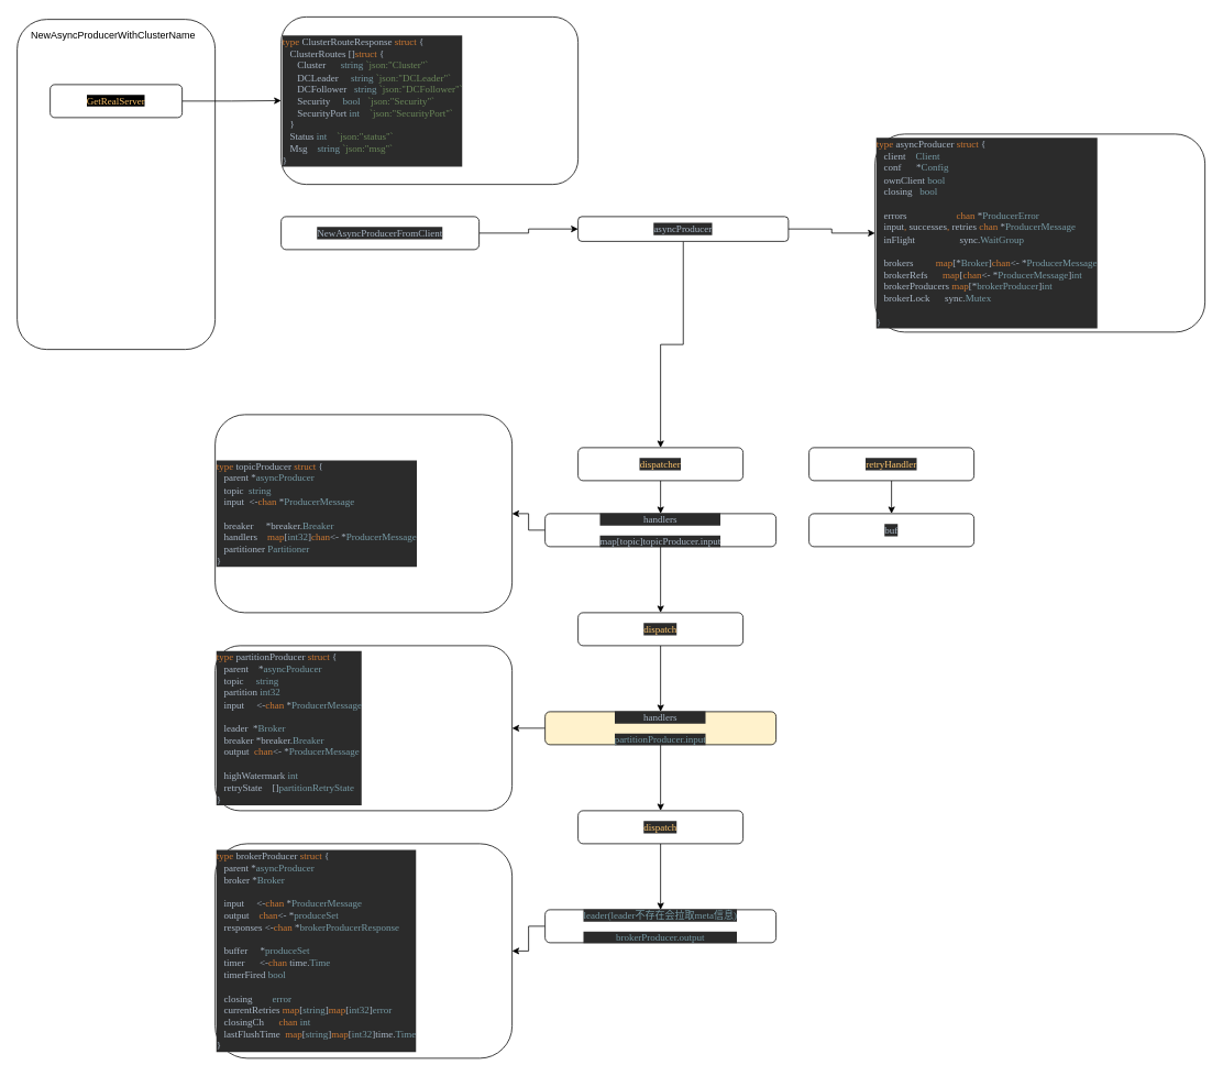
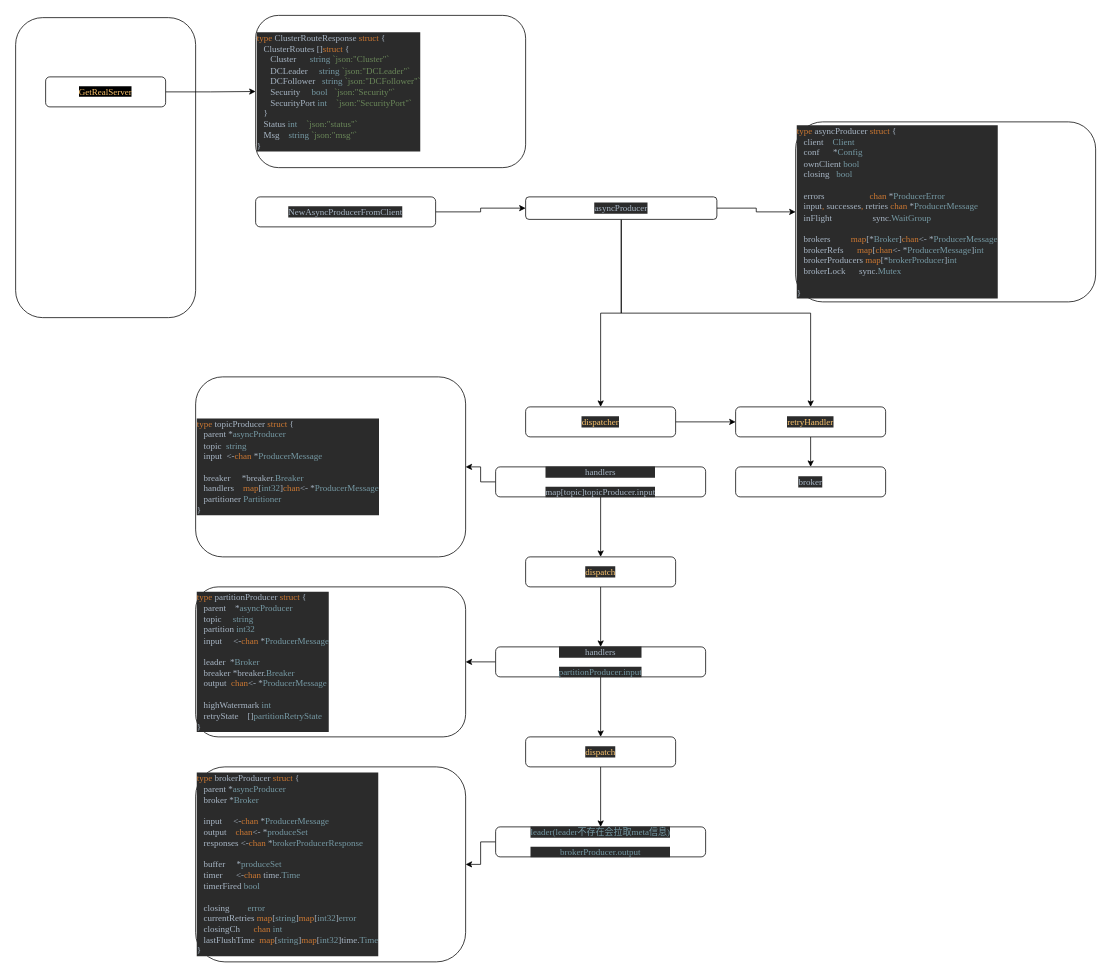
- <mxCell id="5" value="&lt;span style=&quot;text-align: center ; white-space: normal&quot;&gt;NewAsyncProducerWithClusterName&lt;/span&gt;" style="text;html=1;resizable=0;points=[];autosize=1;align=left;verticalAlign=top;spacingTop=-4;" vertex="1" parent="1"><mxGeometry x="35" y="32" width="210" height="20" as="geometry" /></mxCell>
+ <mxCell id="31" style="edgeStyle=orthogonalEdgeStyle;rounded=0;orthogonalLoop=1;jettySize=auto;html=1;entryX=0.5;entryY=0;entryDx=0;entryDy=0;exitX=0.5;exitY=1;exitDx=0;exitDy=0;" edge="1" parent="1" source="33" target="13"><mxGeometry relative="1" as="geometry" /></mxCell>
- <mxCell id="10" style="edgeStyle=orthogonalEdgeStyle;rounded=0;orthogonalLoop=1;jettySize=auto;html=1;entryX=0.5;entryY=0;entryDx=0;entryDy=0;" edge="1" parent="1" source="11" target="16"><mxGeometry relative="1" as="geometry" /></mxCell>
+ <mxCell id="10" style="edgeStyle=orthogonalEdgeStyle;rounded=0;orthogonalLoop=1;jettySize=auto;html=1;" edge="1" parent="1" source="11" target="13"><mxGeometry relative="1" as="geometry" /></mxCell>
- <mxCell id="25" value="&lt;pre style=&quot;background-color: #2b2b2b ; color: #a9b7c6 ; font-family: &amp;#34;menlo&amp;#34; ; font-size: 9.0pt&quot;&gt;buf&lt;/pre&gt;" style="rounded=1;whiteSpace=wrap;html=1;" vertex="1" parent="1"><mxGeometry x="980" y="622" width="200" height="40" as="geometry" /></mxCell>
+ <mxCell id="25" value="&lt;pre style=&quot;background-color: #2b2b2b ; color: #a9b7c6 ; font-family: &amp;#34;menlo&amp;#34; ; font-size: 9.0pt&quot;&gt;broker&lt;/pre&gt;" style="rounded=1;whiteSpace=wrap;html=1;" vertex="1" parent="1"><mxGeometry x="980" y="622" width="200" height="40" as="geometry" /></mxCell>
- <mxCell id="21" value="&lt;pre style=&quot;background-color: #2b2b2b ; color: #a9b7c6 ; font-family: &amp;#34;menlo&amp;#34; ; font-size: 9.0pt&quot;&gt;handlers&lt;/pre&gt;&lt;pre style=&quot;background-color: #2b2b2b ; color: #a9b7c6 ; font-family: &amp;#34;menlo&amp;#34; ; font-size: 9.0pt&quot;&gt;&lt;pre style=&quot;font-family: &amp;#34;menlo&amp;#34; ; font-size: 9pt&quot;&gt;&lt;span style=&quot;color: #769aa5&quot;&gt;partitionProducer.input&lt;/span&gt;&lt;/pre&gt;&lt;/pre&gt;" style="rounded=1;whiteSpace=wrap;html=1;fillColor=#fff2cc;" vertex="1" parent="1"><mxGeometry x="660" y="862" width="280" height="40" as="geometry" /></mxCell>
+ <mxCell id="21" value="&lt;pre style=&quot;background-color: #2b2b2b ; color: #a9b7c6 ; font-family: &amp;#34;menlo&amp;#34; ; font-size: 9.0pt&quot;&gt;handlers&lt;/pre&gt;&lt;pre style=&quot;background-color: #2b2b2b ; color: #a9b7c6 ; font-family: &amp;#34;menlo&amp;#34; ; font-size: 9.0pt&quot;&gt;&lt;pre style=&quot;font-family: &amp;#34;menlo&amp;#34; ; font-size: 9pt&quot;&gt;&lt;span style=&quot;color: #769aa5&quot;&gt;partitionProducer.input&lt;/span&gt;&lt;/pre&gt;&lt;/pre&gt;" style="rounded=1;whiteSpace=wrap;html=1;" vertex="1" parent="1"><mxGeometry x="660" y="862" width="280" height="40" as="geometry" /></mxCell>
